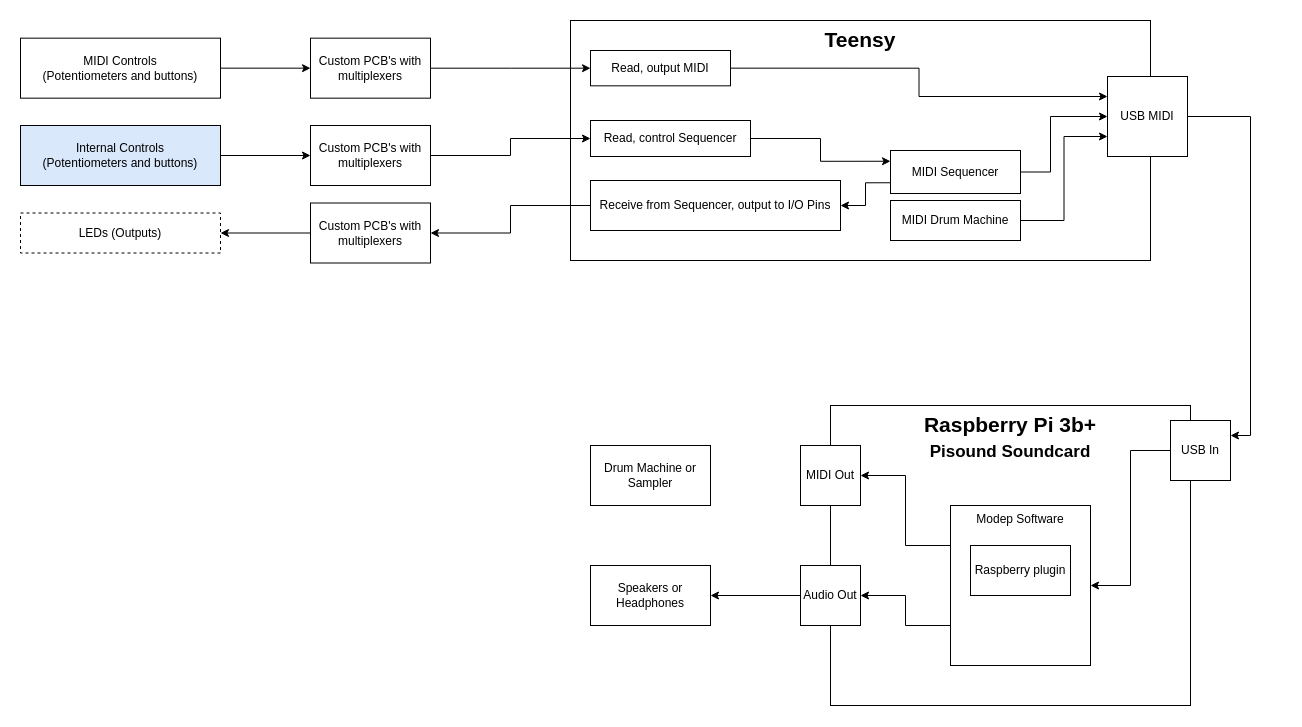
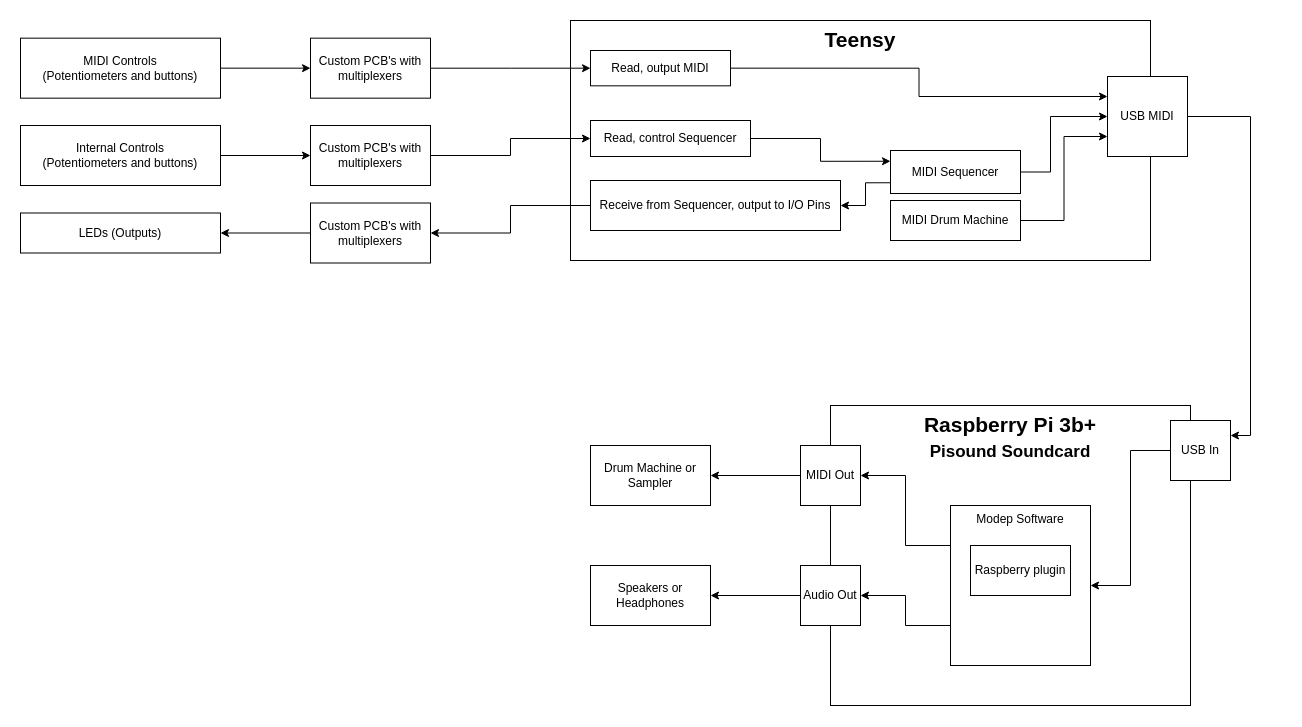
- <mxCell id="24" value="Internal Controls&lt;div&gt;(Potentiometers and buttons)&lt;/div&gt;" style="rounded=0;whiteSpace=wrap;html=1;fillColor=#dae8fc;" parent="1" vertex="1"><mxGeometry x="20" y="125" width="200" height="60" as="geometry" /></mxCell>
+ <mxCell id="24" value="Internal Controls&lt;div&gt;(Potentiometers and buttons)&lt;/div&gt;" style="rounded=0;whiteSpace=wrap;html=1;" parent="1" vertex="1"><mxGeometry x="20" y="125" width="200" height="60" as="geometry" /></mxCell>
- <mxCell id="22" value="LEDs (Outputs)" style="rounded=0;whiteSpace=wrap;html=1;dashed=1;" parent="1" vertex="1"><mxGeometry x="20" y="212.5" width="200" height="40" as="geometry" /></mxCell>
+ <mxCell id="22" value="LEDs (Outputs)" style="rounded=0;whiteSpace=wrap;html=1;" parent="1" vertex="1"><mxGeometry x="20" y="212.5" width="200" height="40" as="geometry" /></mxCell>
+ <mxCell id="31" style="edgeStyle=orthogonalEdgeStyle;rounded=0;orthogonalLoop=1;jettySize=auto;html=1;exitX=0;exitY=0.5;exitDx=0;exitDy=0;entryX=1;entryY=0.5;entryDx=0;entryDy=0;" parent="29" source="32" target="40" edge="1"><mxGeometry relative="1" as="geometry" /></mxCell>
